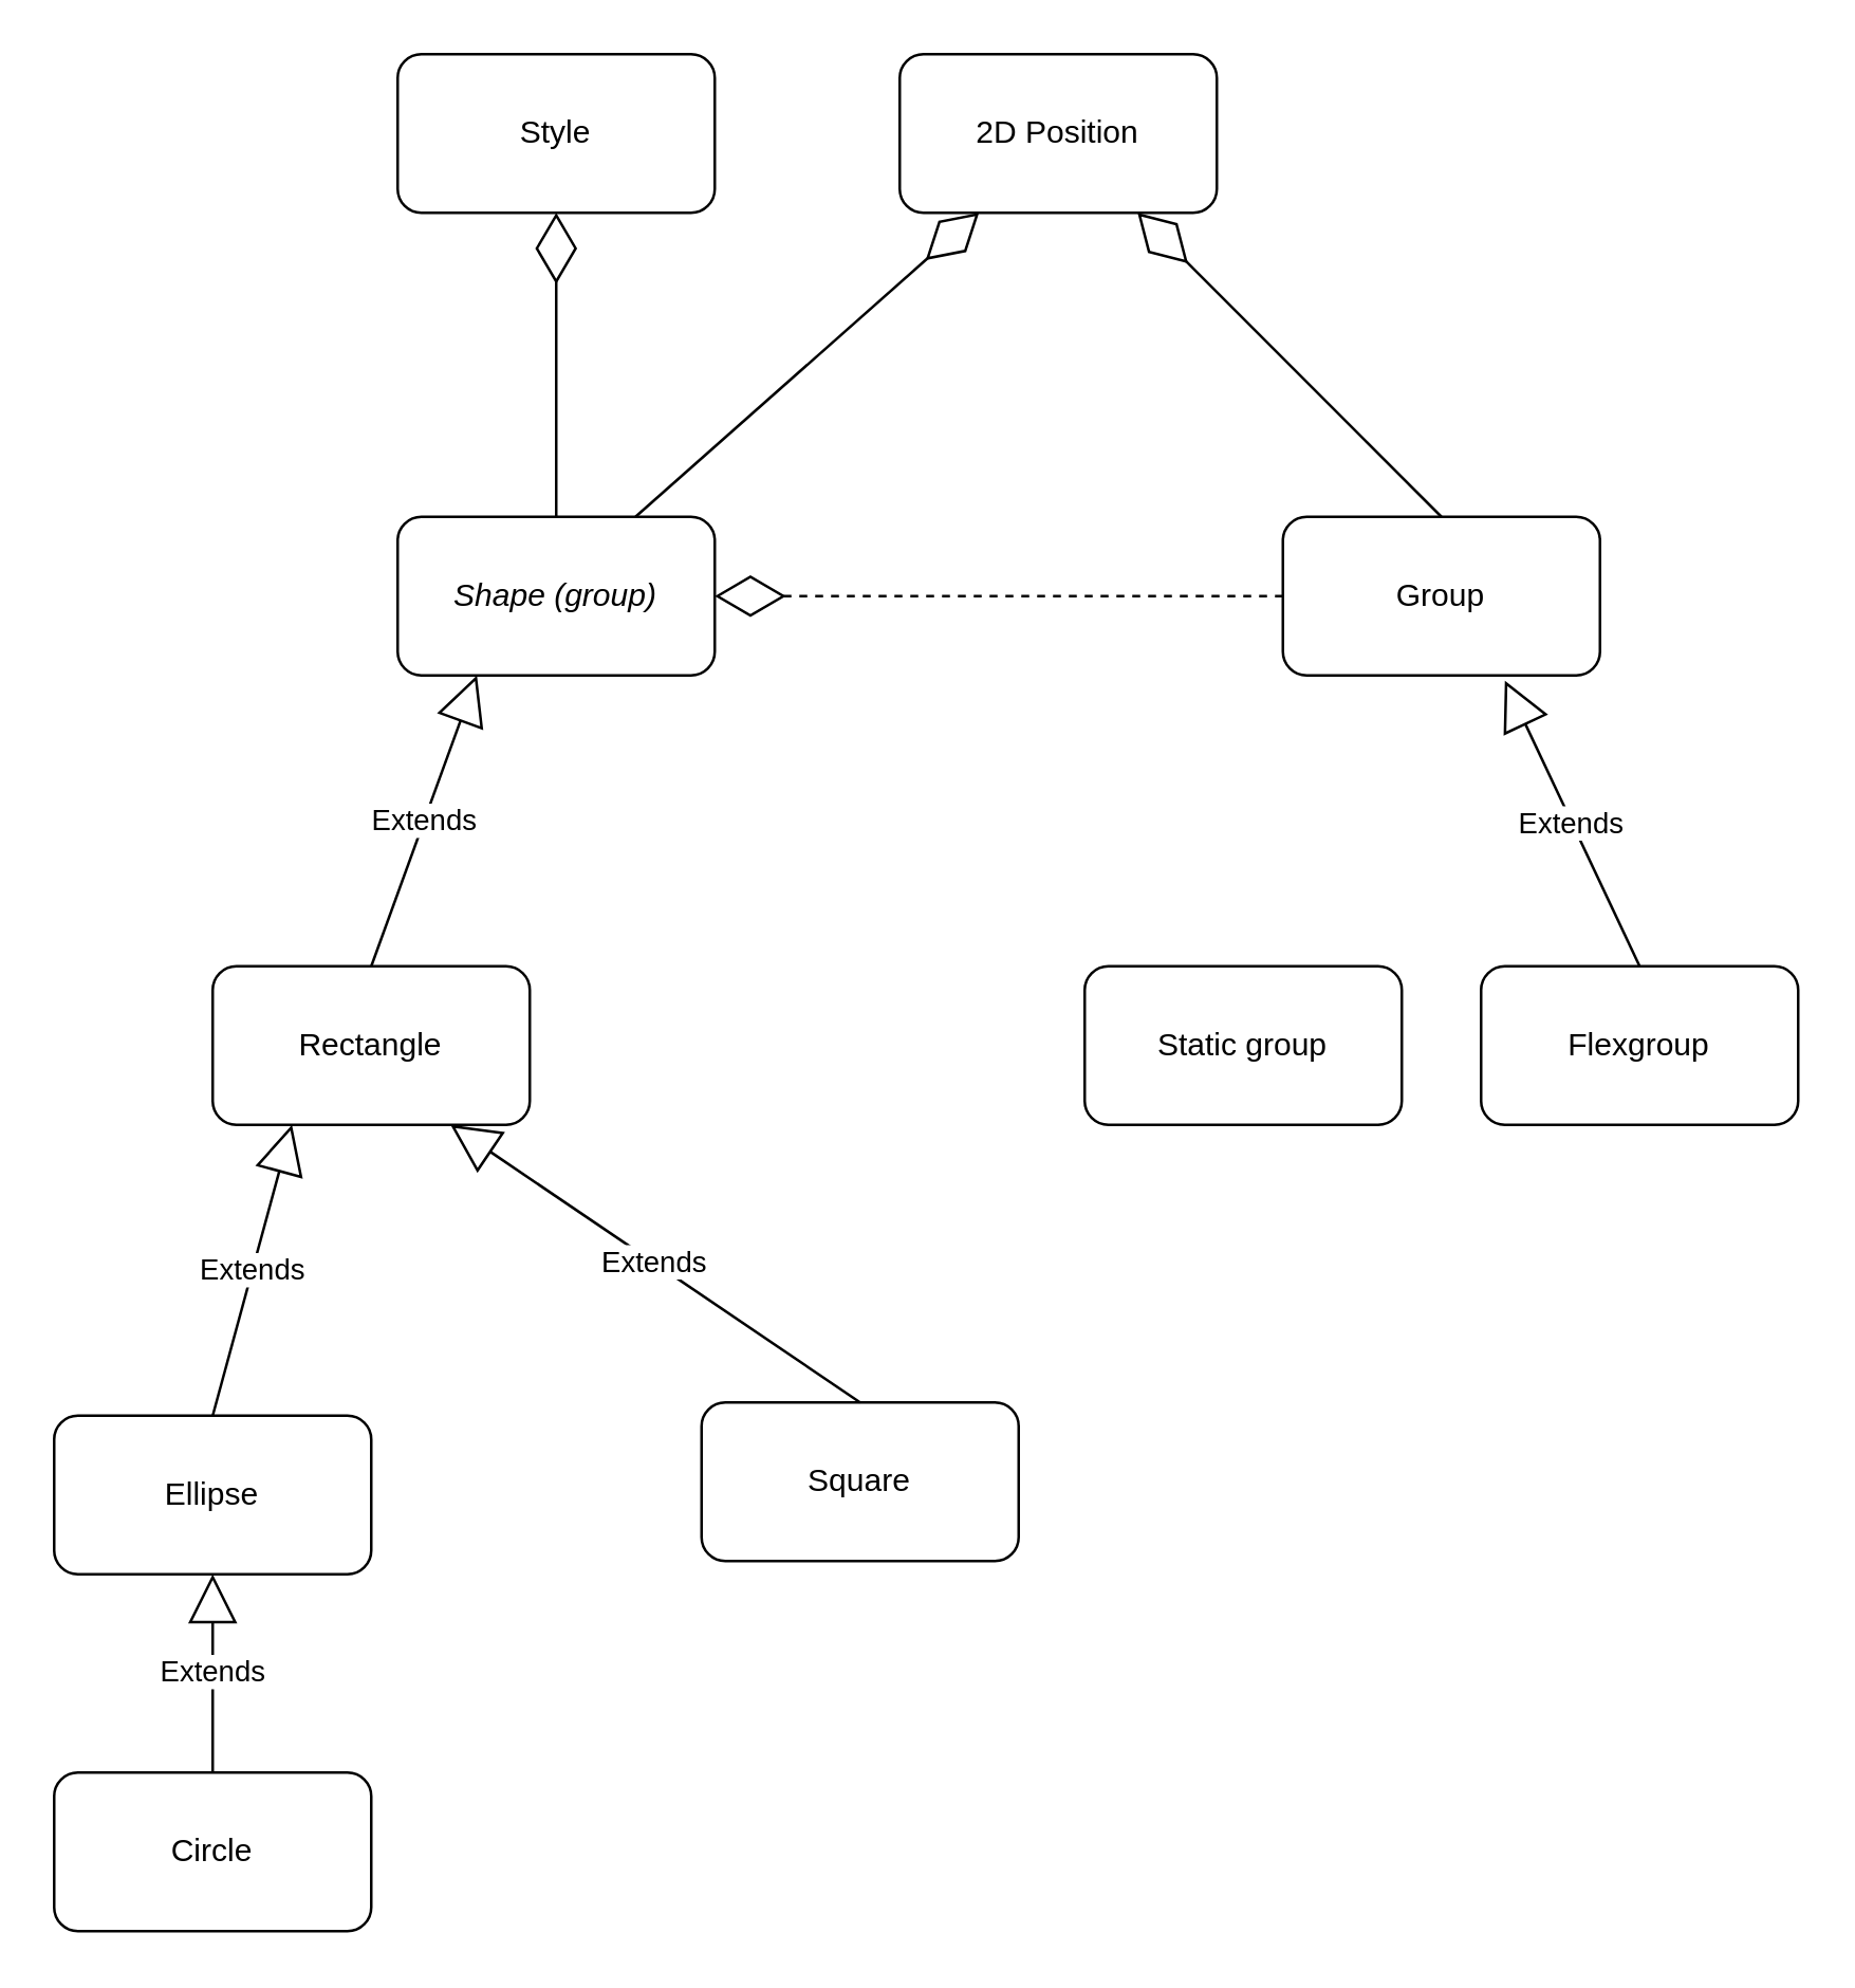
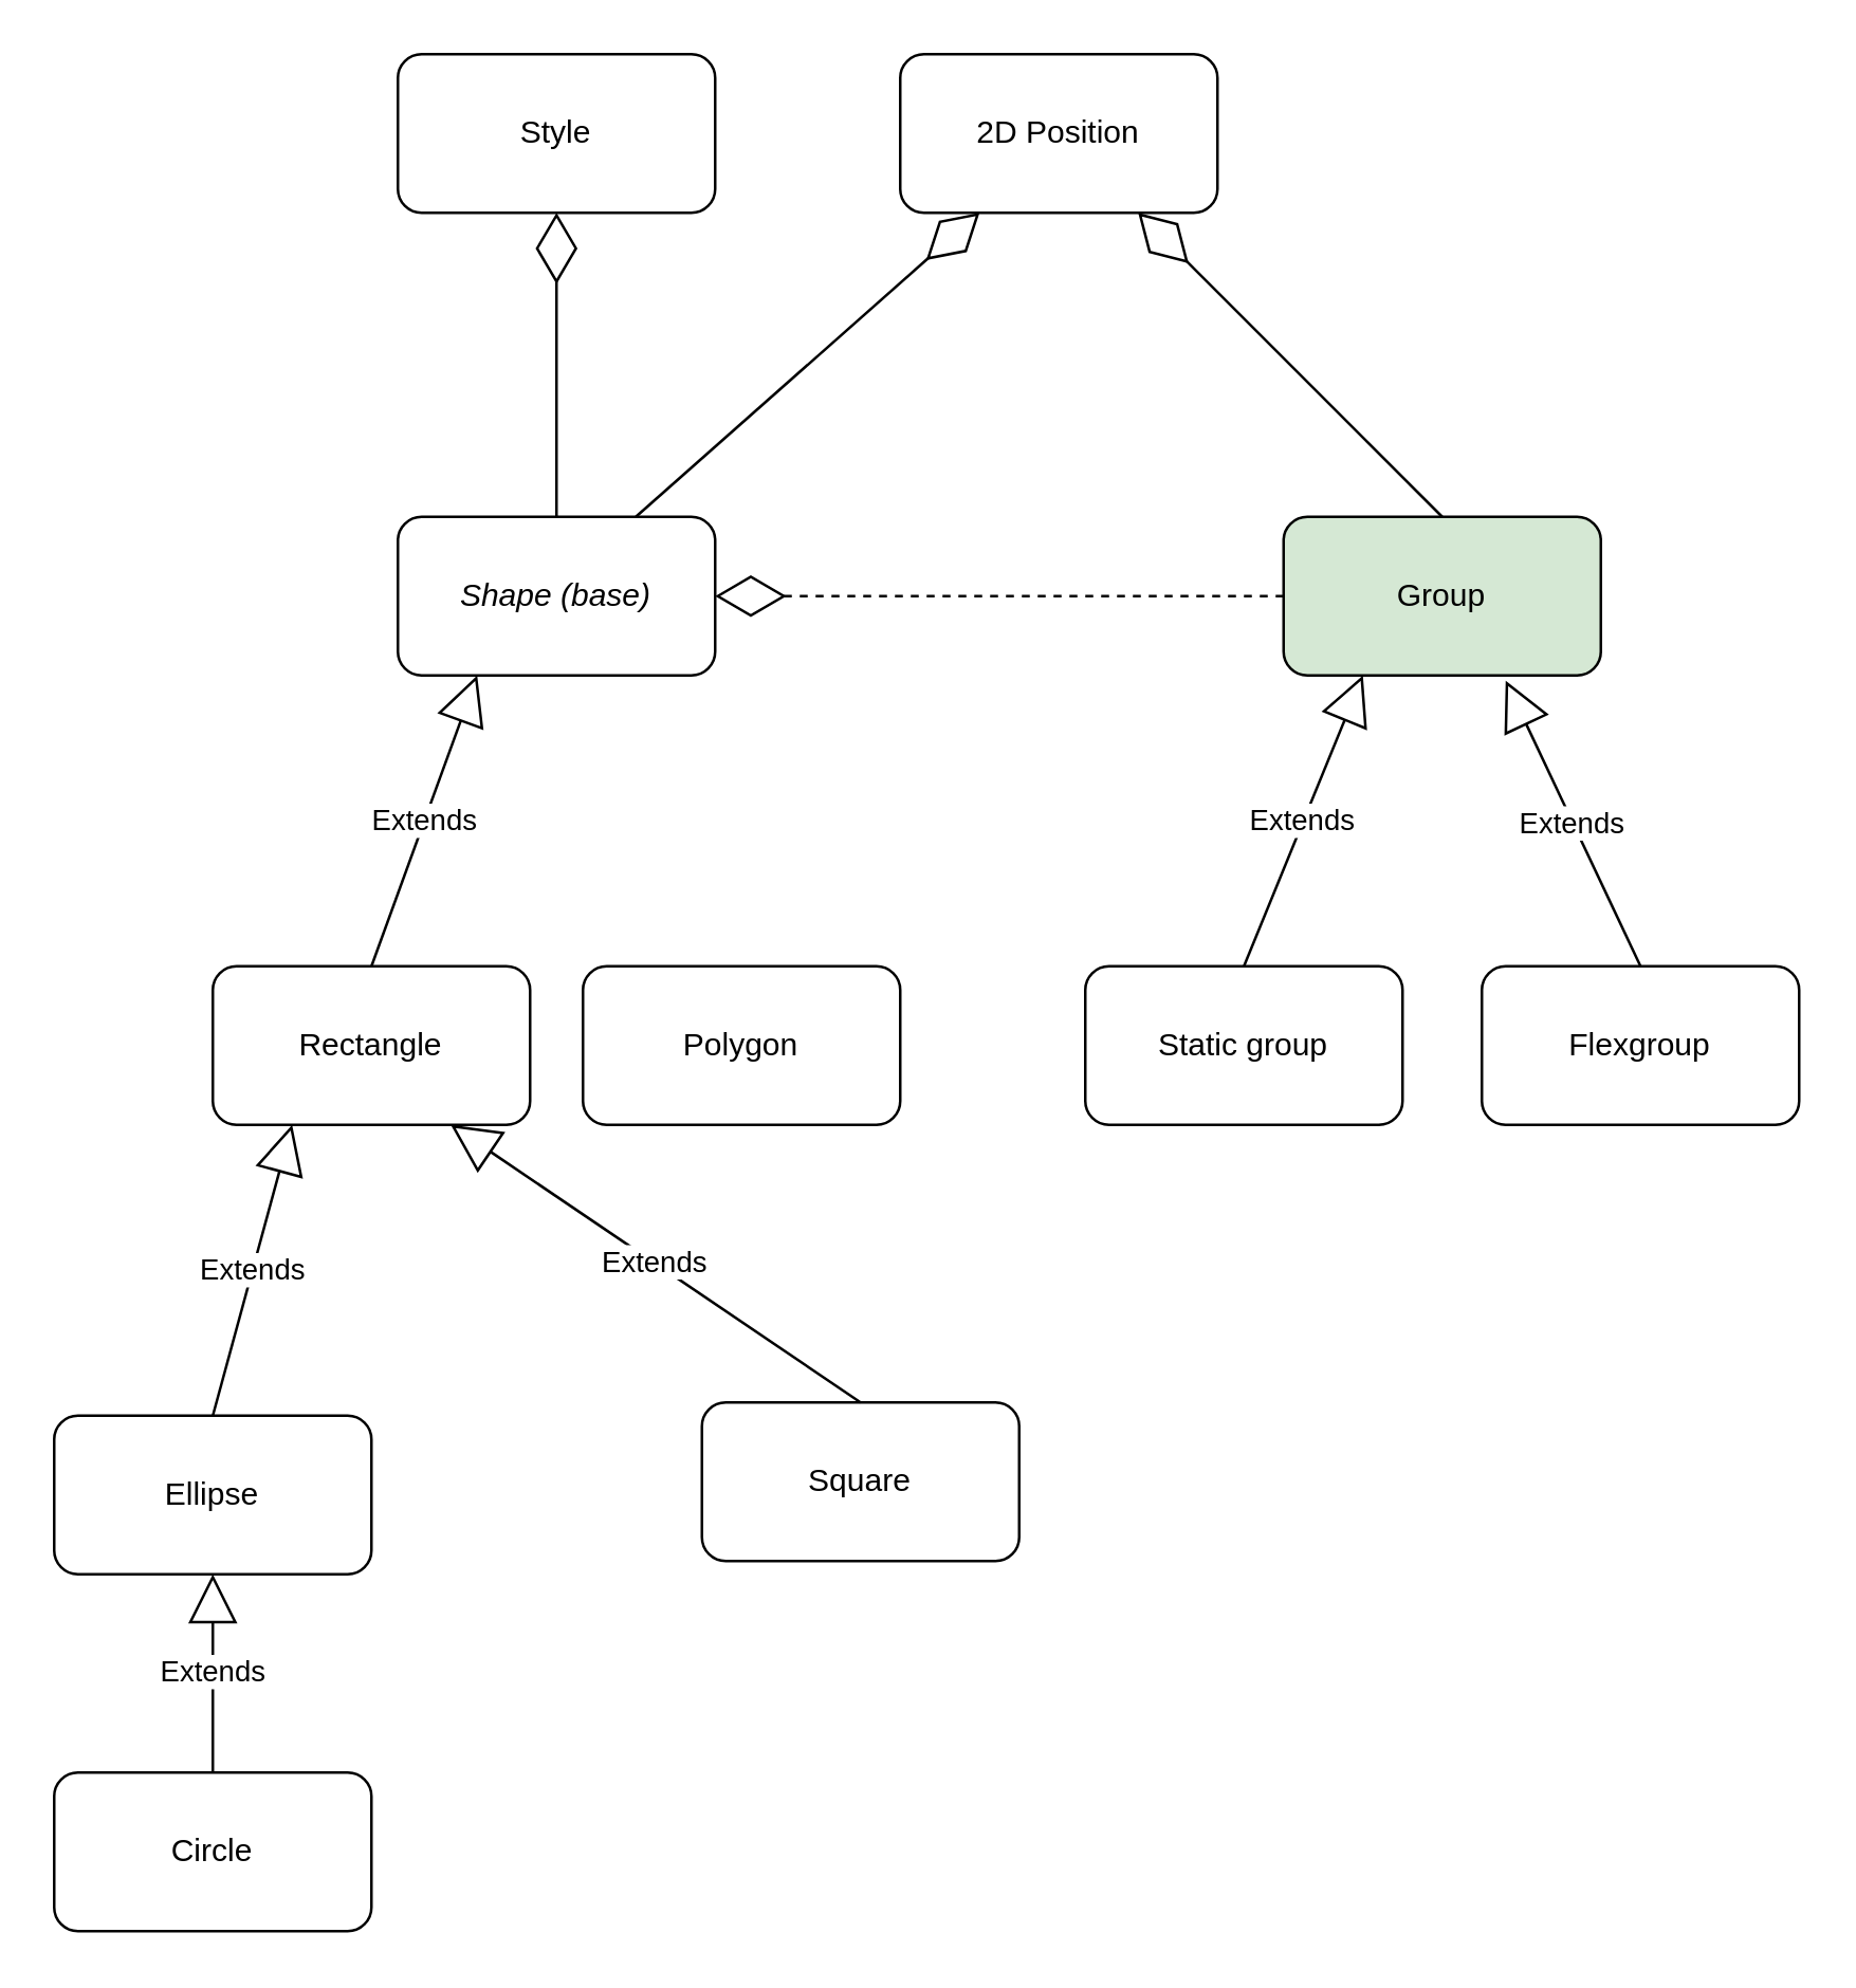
- <mxCell id="2" value="Shape (group)" style="rounded=1;whiteSpace=wrap;html=1;fontStyle=2" vertex="1" parent="1"><mxGeometry x="150" y="195" width="120" height="60" as="geometry" /></mxCell>
+ <mxCell id="2" value="Shape (base)" style="rounded=1;whiteSpace=wrap;html=1;fontStyle=2" vertex="1" parent="1"><mxGeometry x="150" y="195" width="120" height="60" as="geometry" /></mxCell>
- <mxCell id="8" value="Group" style="rounded=1;whiteSpace=wrap;html=1;" vertex="1" parent="1"><mxGeometry x="485" y="195" width="120" height="60" as="geometry" /></mxCell>
+ <mxCell id="8" value="Group" style="rounded=1;whiteSpace=wrap;html=1;fillColor=#d5e8d4;" vertex="1" parent="1"><mxGeometry x="485" y="195" width="120" height="60" as="geometry" /></mxCell>
+ <mxCell id="15" value="Extends" style="endArrow=block;endSize=16;endFill=0;html=1;exitX=0.5;exitY=0;exitDx=0;exitDy=0;entryX=0.25;entryY=1;entryDx=0;entryDy=0;" edge="1" parent="1" source="10" target="8"><mxGeometry width="160" relative="1" as="geometry"><mxPoint x="215" y="375" as="sourcePoint" /><mxPoint x="255" y="305" as="targetPoint" /></mxGeometry></mxCell>
+ <mxCell id="4" value="Polygon" style="rounded=1;whiteSpace=wrap;html=1;" vertex="1" parent="1"><mxGeometry x="220" y="365" width="120" height="60" as="geometry" /></mxCell>
